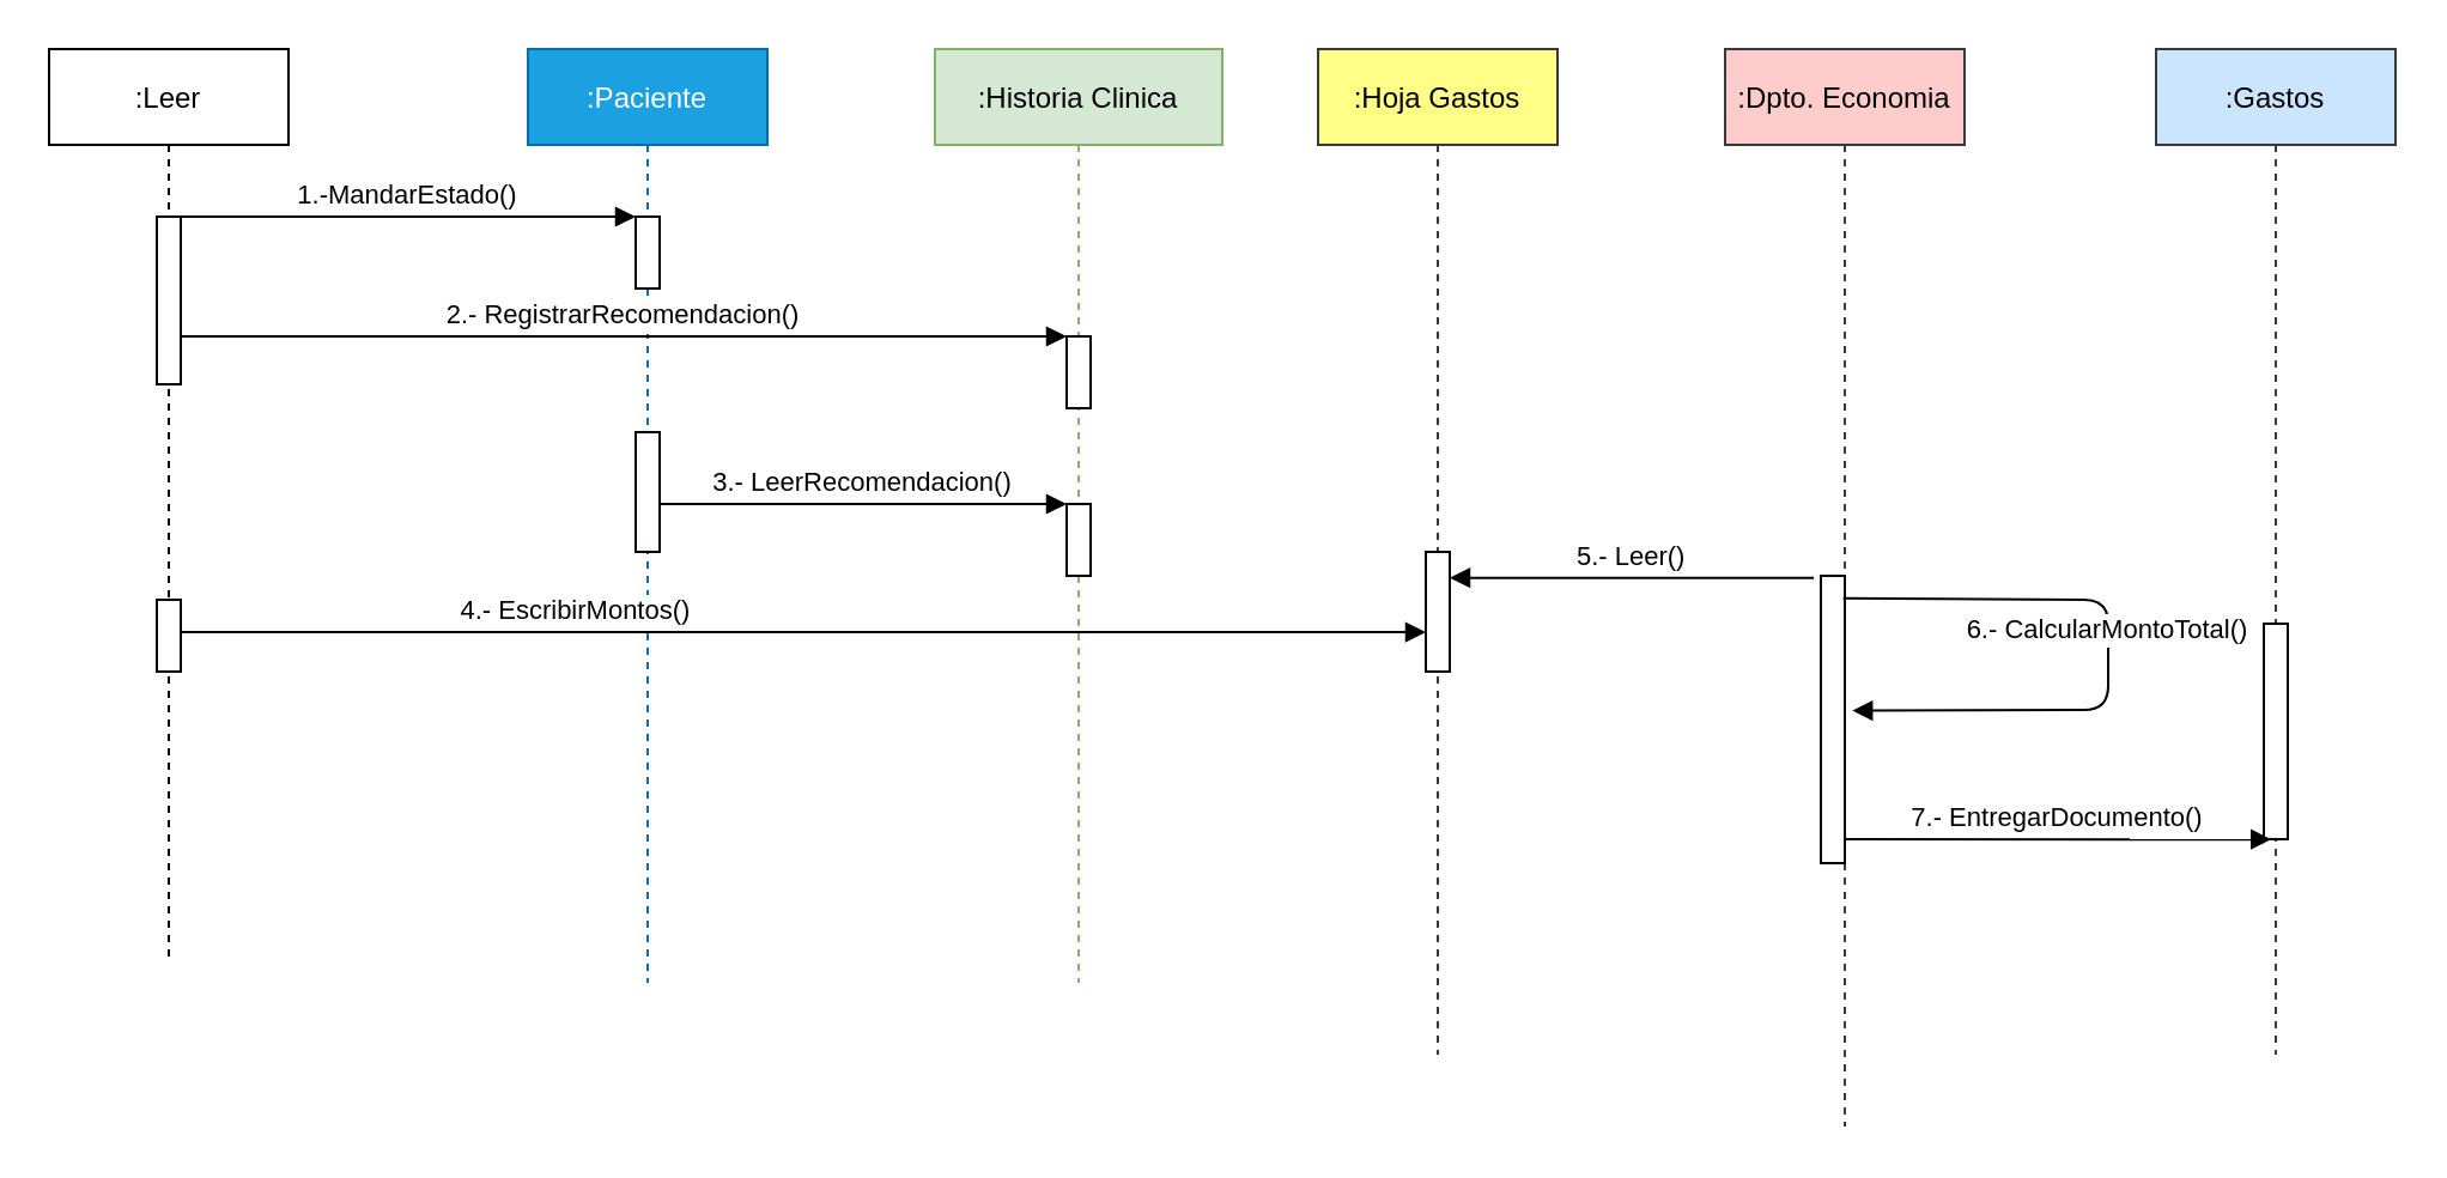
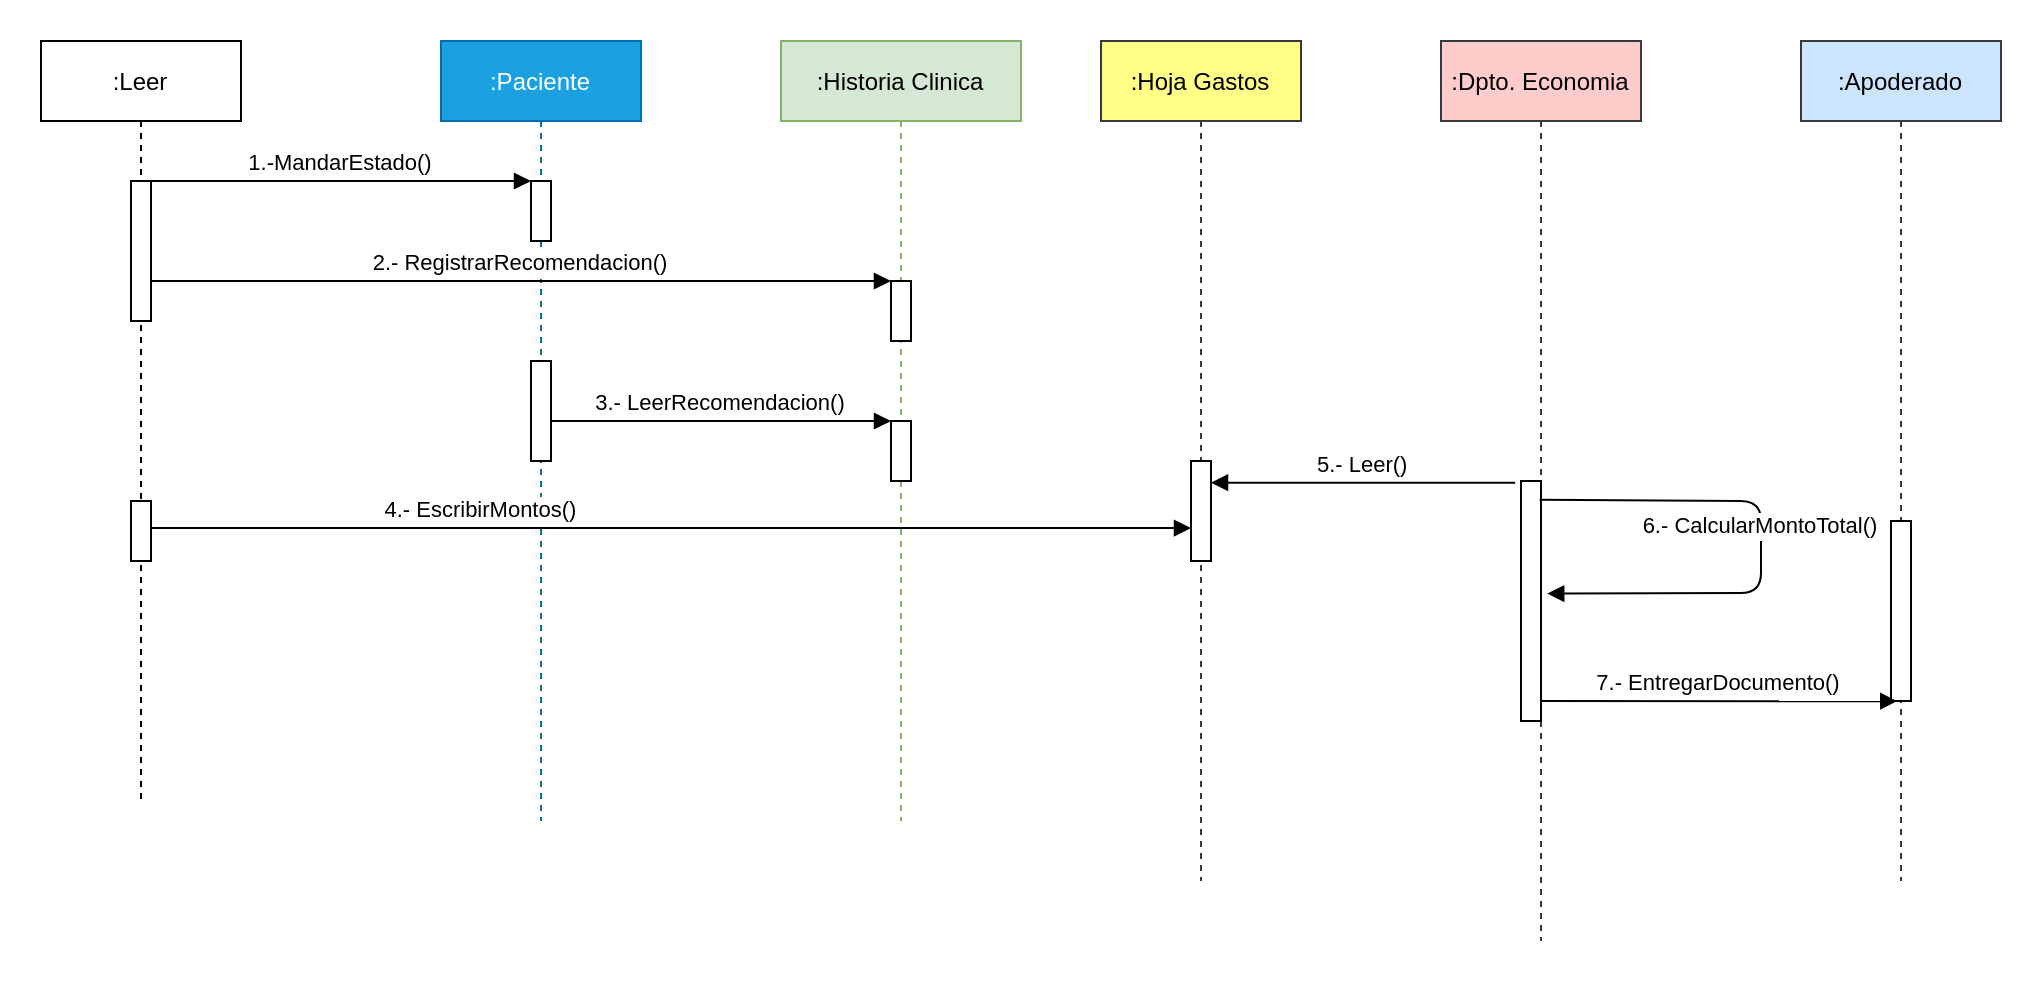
- <mxCell id="19" value=":Gastos" style="shape=umlLifeline;perimeter=lifelinePerimeter;container=1;collapsible=0;recursiveResize=0;rounded=0;shadow=0;strokeWidth=1;fillColor=#cce5ff;strokeColor=#36393d;" vertex="1" parent="1"><mxGeometry x="900" y="20" width="100" height="420" as="geometry" /></mxCell>
+ <mxCell id="19" value=":Apoderado" style="shape=umlLifeline;perimeter=lifelinePerimeter;container=1;collapsible=0;recursiveResize=0;rounded=0;shadow=0;strokeWidth=1;fillColor=#cce5ff;strokeColor=#36393d;" vertex="1" parent="1"><mxGeometry x="900" y="20" width="100" height="420" as="geometry" /></mxCell>
